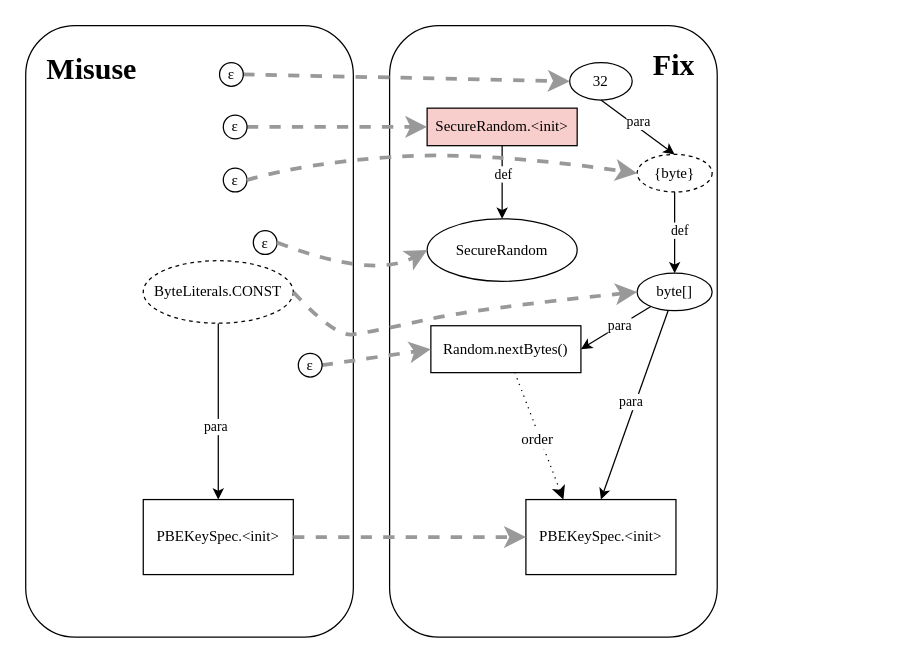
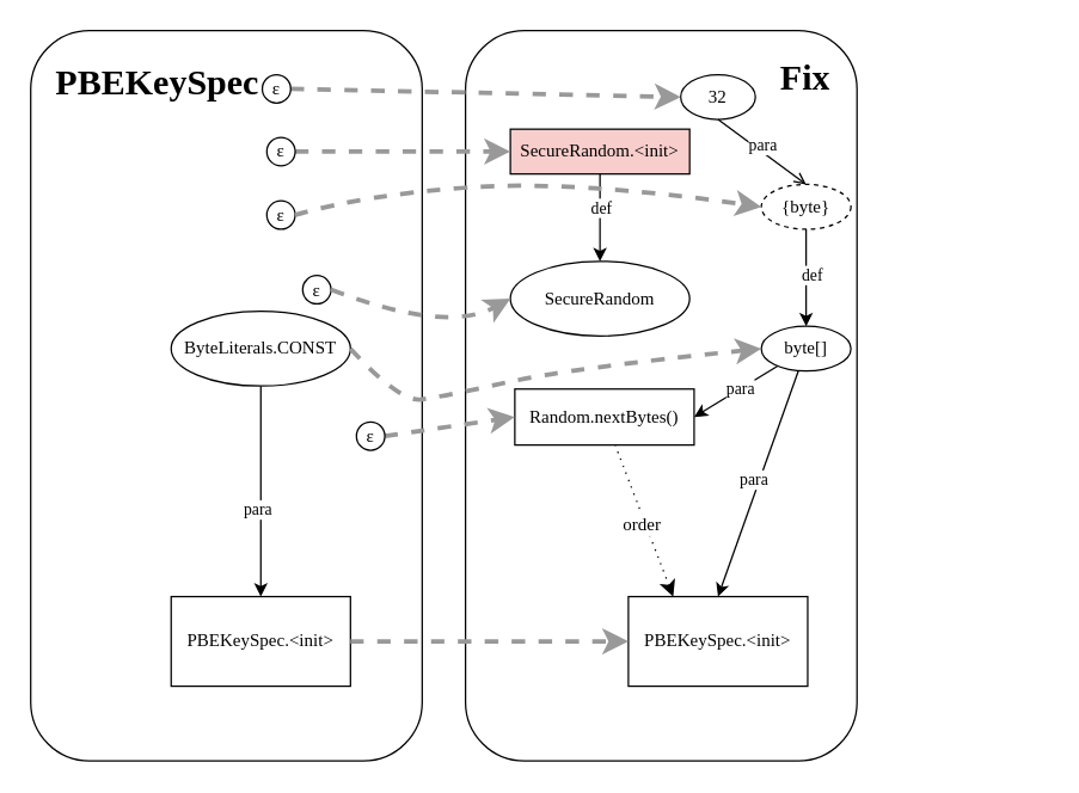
- <mxCell id="25" value="&lt;h1 style=&quot;margin-top: 0px;&quot;&gt;&lt;font&gt;Misuse&lt;/font&gt;&lt;/h1&gt;" style="text;html=1;whiteSpace=wrap;overflow=hidden;rounded=0;fontFamily=Times New Roman;" vertex="1" parent="1"><mxGeometry x="35" y="34" width="180" height="40" as="geometry" /></mxCell>
+ <mxCell id="25" value="&lt;h1 style=&quot;margin-top: 0px;&quot;&gt;&lt;font&gt;PBEKeySpec&lt;/font&gt;&lt;/h1&gt;" style="text;html=1;whiteSpace=wrap;overflow=hidden;rounded=0;fontFamily=Times New Roman;" vertex="1" parent="1"><mxGeometry x="35" y="34" width="180" height="40" as="geometry" /></mxCell>
- <mxCell id="15" value="" style="endArrow=classic;html=1;rounded=0;exitX=0.5;exitY=1;exitDx=0;exitDy=0;entryX=0.5;entryY=0;entryDx=0;entryDy=0;fontFamily=Times New Roman;" edge="1" parent="1" source="8" target="9"><mxGeometry width="50" height="50" relative="1" as="geometry"><mxPoint x="571.94" y="113" as="sourcePoint" /><mxPoint x="621.94" y="63" as="targetPoint" /></mxGeometry></mxCell>
+ <mxCell id="15" value="" style="endArrow=open;html=1;rounded=0;exitX=0.5;exitY=1;exitDx=0;exitDy=0;entryX=0.5;entryY=0;entryDx=0;entryDy=0;fontFamily=Times New Roman;" edge="1" parent="1" source="8" target="9"><mxGeometry width="50" height="50" relative="1" as="geometry"><mxPoint x="571.94" y="113" as="sourcePoint" /><mxPoint x="621.94" y="63" as="targetPoint" /></mxGeometry></mxCell>
- <mxCell id="6" value="ByteLiterals.CONST" style="ellipse;whiteSpace=wrap;html=1;fontFamily=Times New Roman;dashed=1;" vertex="1" parent="1"><mxGeometry x="114" y="208" width="120" height="50" as="geometry" /></mxCell>
+ <mxCell id="6" value="ByteLiterals.CONST" style="ellipse;whiteSpace=wrap;html=1;fontFamily=Times New Roman;" vertex="1" parent="1"><mxGeometry x="114" y="208" width="120" height="50" as="geometry" /></mxCell>
